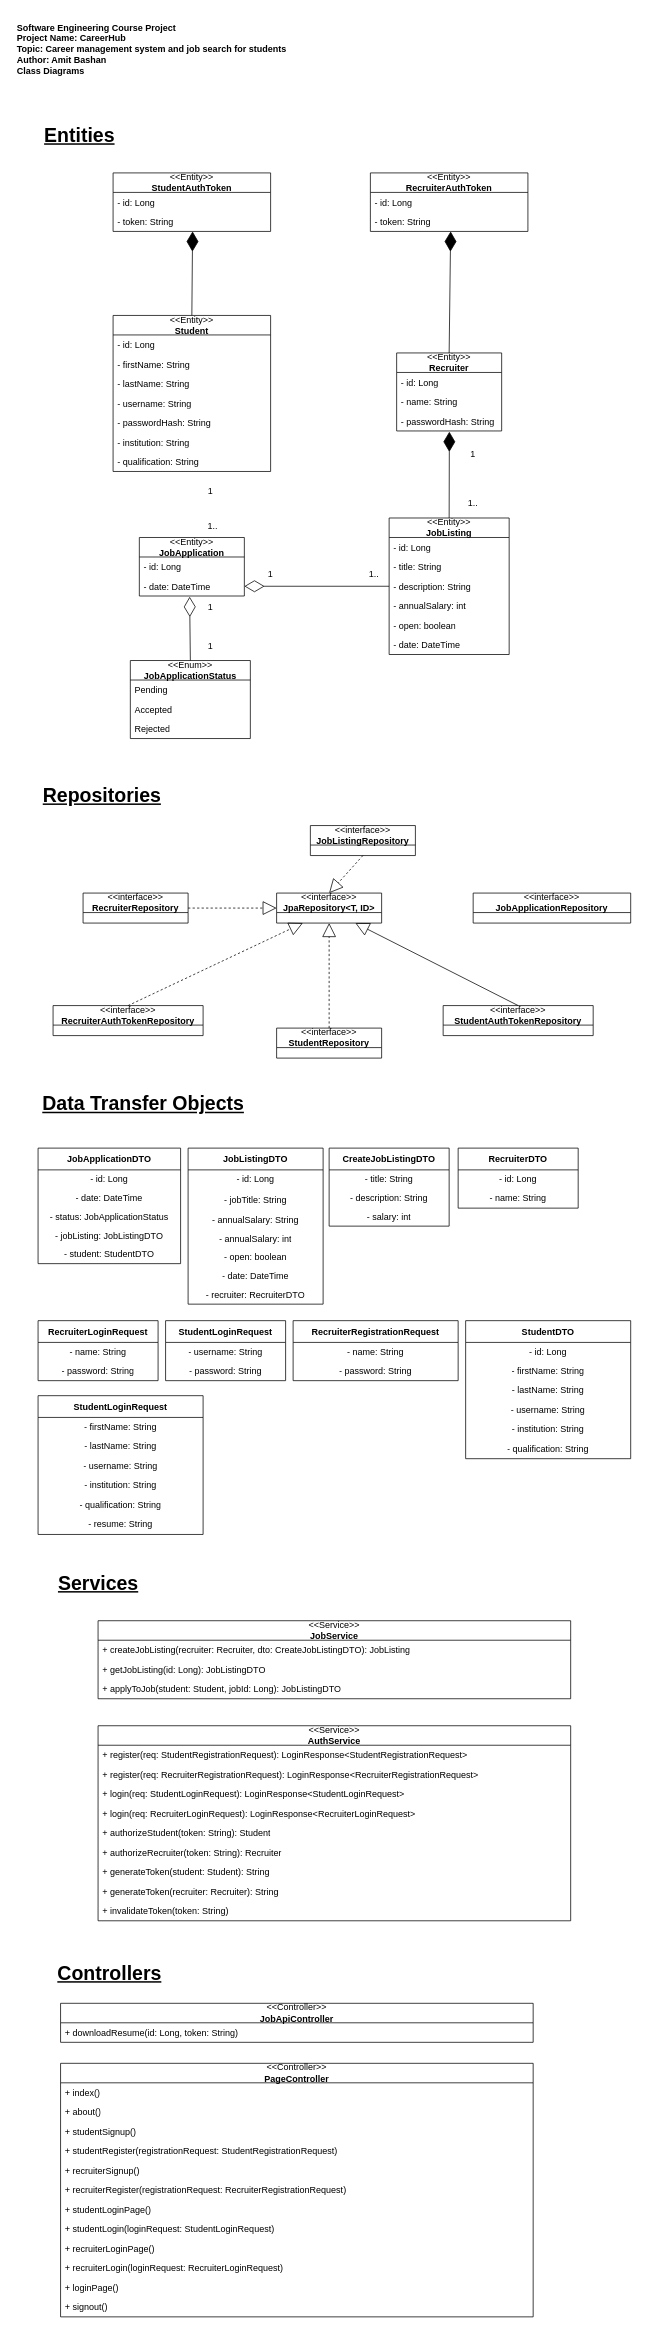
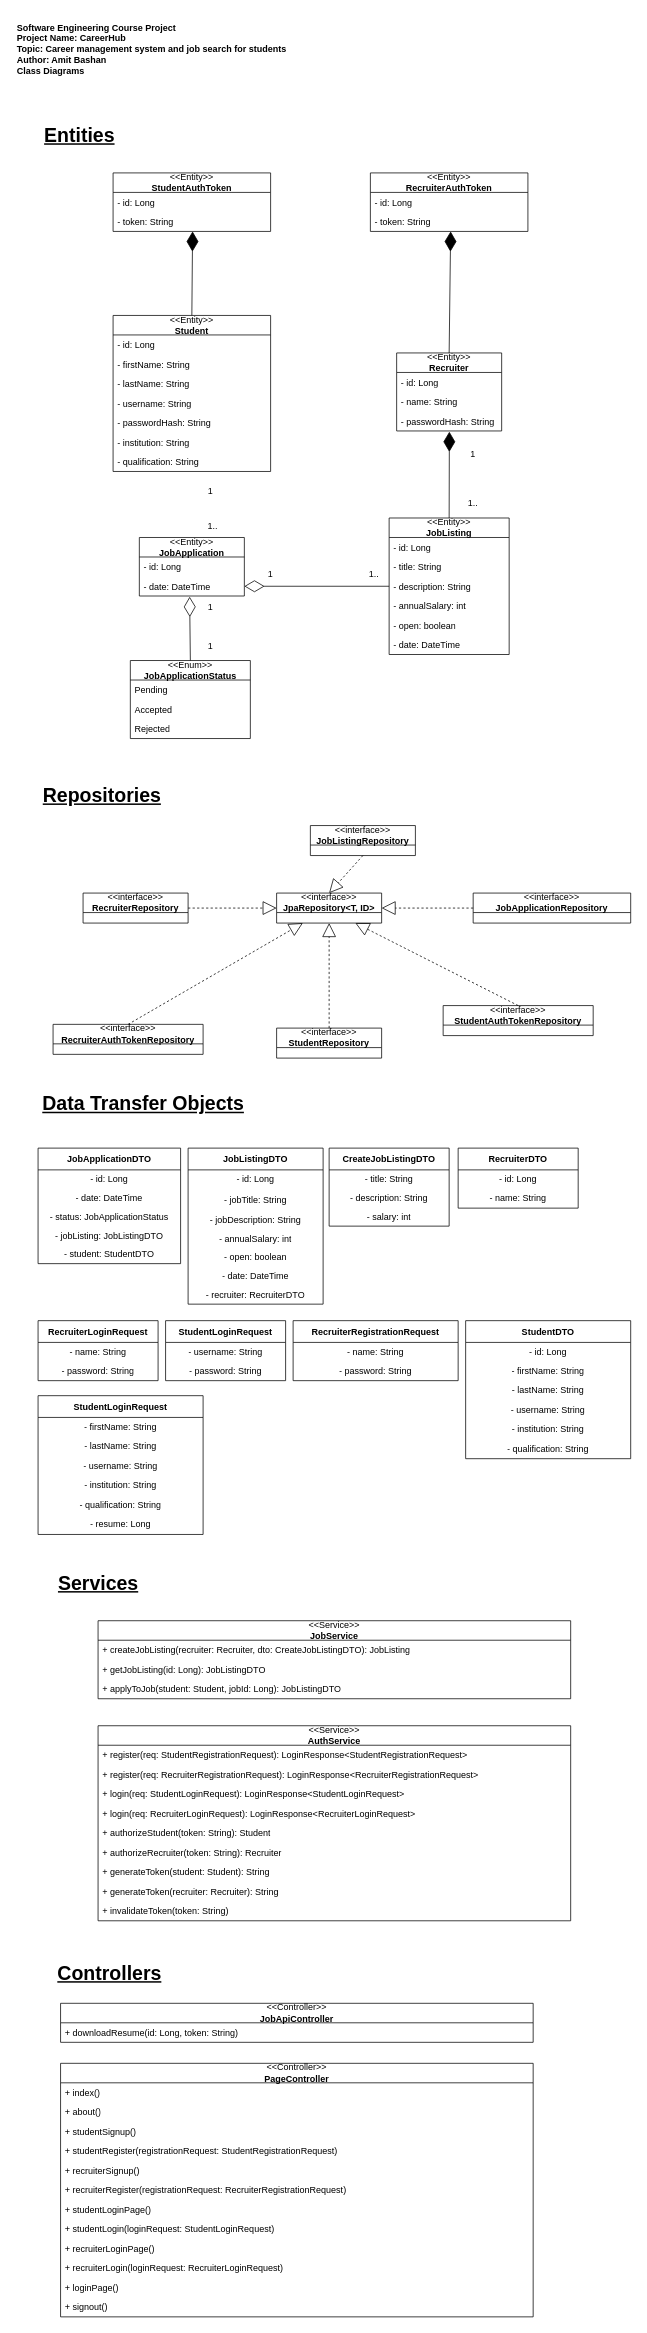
+ <mxCell id="32" value="" style="endArrow=block;html=1;rounded=0;exitX=0;exitY=0.5;exitDx=0;exitDy=0;endFill=0;startSize=12;endSize=16;dashed=1;entryX=1;entryY=0.5;entryDx=0;entryDy=0;" parent="1" source="31" target="26" edge="1"><mxGeometry width="50" height="50" relative="1" as="geometry"><mxPoint x="483" y="1300" as="sourcePoint" /><mxPoint x="468" y="1250" as="targetPoint" /></mxGeometry></mxCell>
- <mxCell id="91" value="" style="endArrow=block;html=1;rounded=0;exitX=0.5;exitY=0;exitDx=0;exitDy=0;endFill=0;startSize=12;endSize=16;dashed=0;entryX=0.75;entryY=1;entryDx=0;entryDy=0;" parent="1" source="90" target="26" edge="1"><mxGeometry width="50" height="50" relative="1" as="geometry"><mxPoint x="440" y="1380" as="sourcePoint" /><mxPoint x="440" y="1240" as="targetPoint" /></mxGeometry></mxCell>
+ <mxCell id="91" value="" style="endArrow=block;html=1;rounded=0;exitX=0.5;exitY=0;exitDx=0;exitDy=0;endFill=0;startSize=12;endSize=16;dashed=1;entryX=0.75;entryY=1;entryDx=0;entryDy=0;" parent="1" source="90" target="26" edge="1"><mxGeometry width="50" height="50" relative="1" as="geometry"><mxPoint x="440" y="1380" as="sourcePoint" /><mxPoint x="440" y="1240" as="targetPoint" /></mxGeometry></mxCell>
- <mxCell id="89" value="&lt;div&gt;&amp;lt;&amp;lt;interface&amp;gt;&amp;gt;&lt;/div&gt;&lt;div&gt;&lt;b&gt;RecruiterAuthTokenRepository&lt;/b&gt;&lt;/div&gt;" style="swimlane;fontStyle=0;childLayout=stackLayout;horizontal=1;startSize=26;fillColor=none;horizontalStack=0;resizeParent=1;resizeParentMax=0;resizeLast=0;collapsible=1;marginBottom=0;whiteSpace=wrap;html=1;" parent="1" vertex="1"><mxGeometry x="70" y="1340" width="200" height="40" as="geometry"><mxRectangle x="480" y="290" width="100" height="40" as="alternateBounds" /></mxGeometry></mxCell>
+ <mxCell id="89" value="&lt;div&gt;&amp;lt;&amp;lt;interface&amp;gt;&amp;gt;&lt;/div&gt;&lt;div&gt;&lt;b&gt;RecruiterAuthTokenRepository&lt;/b&gt;&lt;/div&gt;" style="swimlane;fontStyle=0;childLayout=stackLayout;horizontal=1;startSize=26;fillColor=none;horizontalStack=0;resizeParent=1;resizeParentMax=0;resizeLast=0;collapsible=1;marginBottom=0;whiteSpace=wrap;html=1;" parent="1" vertex="1"><mxGeometry x="70" y="1365" width="200" height="40" as="geometry"><mxRectangle x="480" y="290" width="100" height="40" as="alternateBounds" /></mxGeometry></mxCell>
- <mxCell id="62" value="- annualSalary: String" style="text;html=1;strokeColor=none;fillColor=none;align=center;verticalAlign=middle;spacingLeft=4;spacingRight=4;overflow=hidden;rotatable=0;points=[[0,0.5],[1,0.5]];portConstraint=eastwest;whiteSpace=wrap;" parent="59" vertex="1"><mxGeometry y="83" width="180" height="25" as="geometry" /></mxCell>
+ <mxCell id="62" value="- jobDescription: String" style="text;html=1;strokeColor=none;fillColor=none;align=center;verticalAlign=middle;spacingLeft=4;spacingRight=4;overflow=hidden;rotatable=0;points=[[0,0.5],[1,0.5]];portConstraint=eastwest;whiteSpace=wrap;" parent="59" vertex="1"><mxGeometry y="83" width="180" height="25" as="geometry" /></mxCell>
- <mxCell id="122" value="- resume: String" style="text;html=1;strokeColor=none;fillColor=none;align=center;verticalAlign=middle;spacingLeft=4;spacingRight=4;overflow=hidden;rotatable=0;points=[[0,0.5],[1,0.5]];portConstraint=eastwest;whiteSpace=wrap;" parent="116" vertex="1"><mxGeometry y="159" width="220" height="26" as="geometry" /></mxCell>
+ <mxCell id="122" value="- resume: Long" style="text;html=1;strokeColor=none;fillColor=none;align=center;verticalAlign=middle;spacingLeft=4;spacingRight=4;overflow=hidden;rotatable=0;points=[[0,0.5],[1,0.5]];portConstraint=eastwest;whiteSpace=wrap;" parent="116" vertex="1"><mxGeometry y="159" width="220" height="26" as="geometry" /></mxCell>
